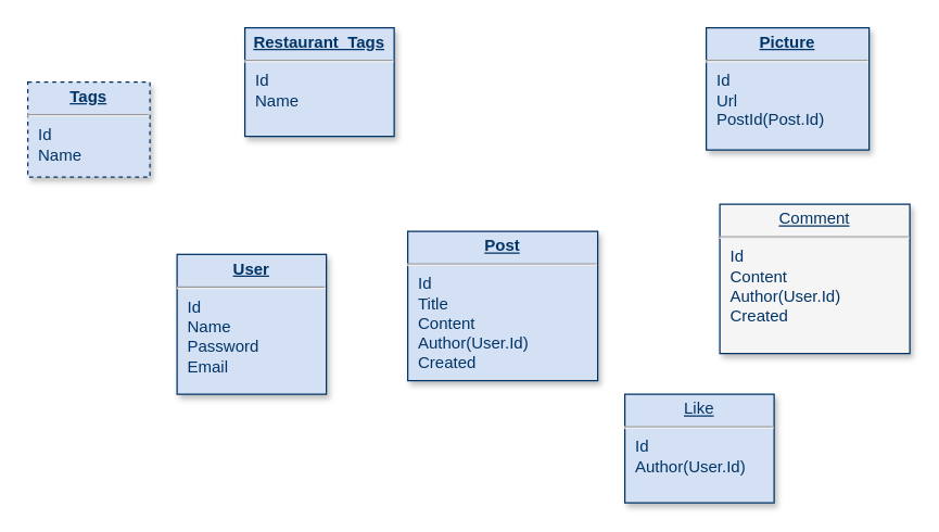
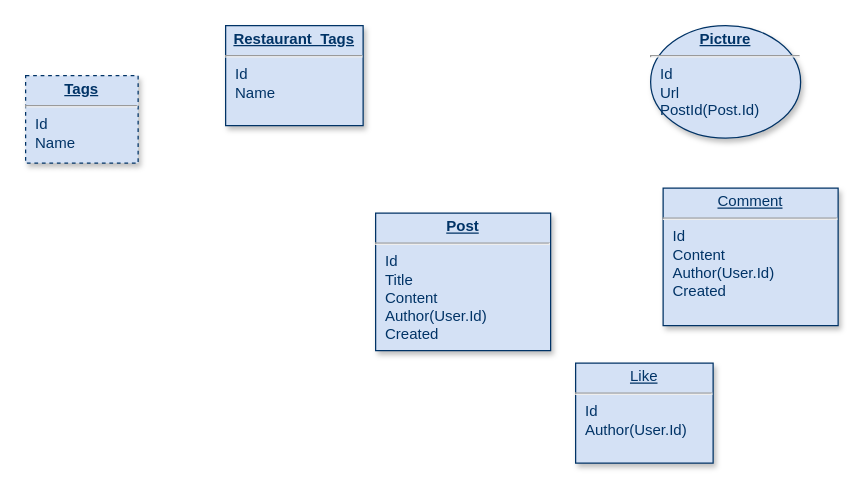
- <mxCell id="2" value="&lt;p style=&quot;margin: 0px; margin-top: 4px; text-align: center; text-decoration: underline;&quot;&gt;&lt;b&gt;Picture&lt;/b&gt;&lt;/p&gt;&lt;hr&gt;&lt;p style=&quot;margin: 0px; margin-left: 8px;&quot;&gt;Id&lt;/p&gt;&lt;p style=&quot;margin: 0px; margin-left: 8px;&quot;&gt;Url&lt;/p&gt;&lt;p style=&quot;margin: 0px; margin-left: 8px;&quot;&gt;PostId(Post.Id)&lt;/p&gt;" style="verticalAlign=top;align=left;overflow=fill;fontSize=12;fontFamily=Helvetica;html=1;strokeColor=#003366;shadow=1;fillColor=#D4E1F5;fontColor=#003366" parent="1" vertex="1"><mxGeometry x="520" y="20" width="120" height="90" as="geometry" /></mxCell>
+ <mxCell id="2" value="&lt;p style=&quot;margin: 0px; margin-top: 4px; text-align: center; text-decoration: underline;&quot;&gt;&lt;b&gt;Picture&lt;/b&gt;&lt;/p&gt;&lt;hr&gt;&lt;p style=&quot;margin: 0px; margin-left: 8px;&quot;&gt;Id&lt;/p&gt;&lt;p style=&quot;margin: 0px; margin-left: 8px;&quot;&gt;Url&lt;/p&gt;&lt;p style=&quot;margin: 0px; margin-left: 8px;&quot;&gt;PostId(Post.Id)&lt;/p&gt;" style="ellipse;verticalAlign=top;align=left;overflow=fill;fontSize=12;fontFamily=Helvetica;html=1;strokeColor=#003366;shadow=1;fillColor=#D4E1F5;fontColor=#003366;" parent="1" vertex="1"><mxGeometry x="520" y="20" width="120" height="90" as="geometry" /></mxCell>
- <mxCell id="6" value="&lt;p style=&quot;margin: 0px; margin-top: 4px; text-align: center; text-decoration: underline;&quot;&gt;Comment&lt;/p&gt;&lt;hr&gt;&lt;p style=&quot;margin: 0px; margin-left: 8px;&quot;&gt;Id&lt;/p&gt;&lt;p style=&quot;margin: 0px; margin-left: 8px;&quot;&gt;Content&lt;/p&gt;&lt;p style=&quot;margin: 0px; margin-left: 8px;&quot;&gt;Author(User.Id)&lt;/p&gt;&lt;p style=&quot;margin: 0px; margin-left: 8px;&quot;&gt;Created&lt;/p&gt;&lt;p style=&quot;margin: 0px; margin-left: 8px;&quot;&gt;&lt;br&gt;&lt;/p&gt;" style="verticalAlign=top;align=left;overflow=fill;fontSize=12;fontFamily=Helvetica;html=1;strokeColor=#003366;shadow=1;fillColor=#f5f5f5;fontColor=#003366;" vertex="1" parent="1"><mxGeometry x="530" y="150" width="140" height="110" as="geometry" /></mxCell>
+ <mxCell id="6" value="&lt;p style=&quot;margin: 0px; margin-top: 4px; text-align: center; text-decoration: underline;&quot;&gt;Comment&lt;/p&gt;&lt;hr&gt;&lt;p style=&quot;margin: 0px; margin-left: 8px;&quot;&gt;Id&lt;/p&gt;&lt;p style=&quot;margin: 0px; margin-left: 8px;&quot;&gt;Content&lt;/p&gt;&lt;p style=&quot;margin: 0px; margin-left: 8px;&quot;&gt;Author(User.Id)&lt;/p&gt;&lt;p style=&quot;margin: 0px; margin-left: 8px;&quot;&gt;Created&lt;/p&gt;&lt;p style=&quot;margin: 0px; margin-left: 8px;&quot;&gt;&lt;br&gt;&lt;/p&gt;" style="verticalAlign=top;align=left;overflow=fill;fontSize=12;fontFamily=Helvetica;html=1;strokeColor=#003366;shadow=1;fillColor=#D4E1F5;fontColor=#003366" vertex="1" parent="1"><mxGeometry x="530" y="150" width="140" height="110" as="geometry" /></mxCell>
- <mxCell id="3" value="&lt;p style=&quot;margin: 0px; margin-top: 4px; text-align: center; text-decoration: underline;&quot;&gt;&lt;b&gt;User&lt;/b&gt;&lt;/p&gt;&lt;hr&gt;&lt;p style=&quot;margin: 0px; margin-left: 8px;&quot;&gt;Id&lt;/p&gt;&lt;p style=&quot;margin: 0px; margin-left: 8px;&quot;&gt;Name&lt;/p&gt;&lt;p style=&quot;margin: 0px; margin-left: 8px;&quot;&gt;Password&lt;/p&gt;&lt;p style=&quot;margin: 0px; margin-left: 8px;&quot;&gt;Email&lt;/p&gt;" style="verticalAlign=top;align=left;overflow=fill;fontSize=12;fontFamily=Helvetica;html=1;strokeColor=#003366;shadow=1;fillColor=#D4E1F5;fontColor=#003366" parent="1" vertex="1"><mxGeometry x="130" y="186.96" width="110" height="103.04" as="geometry" /></mxCell>
